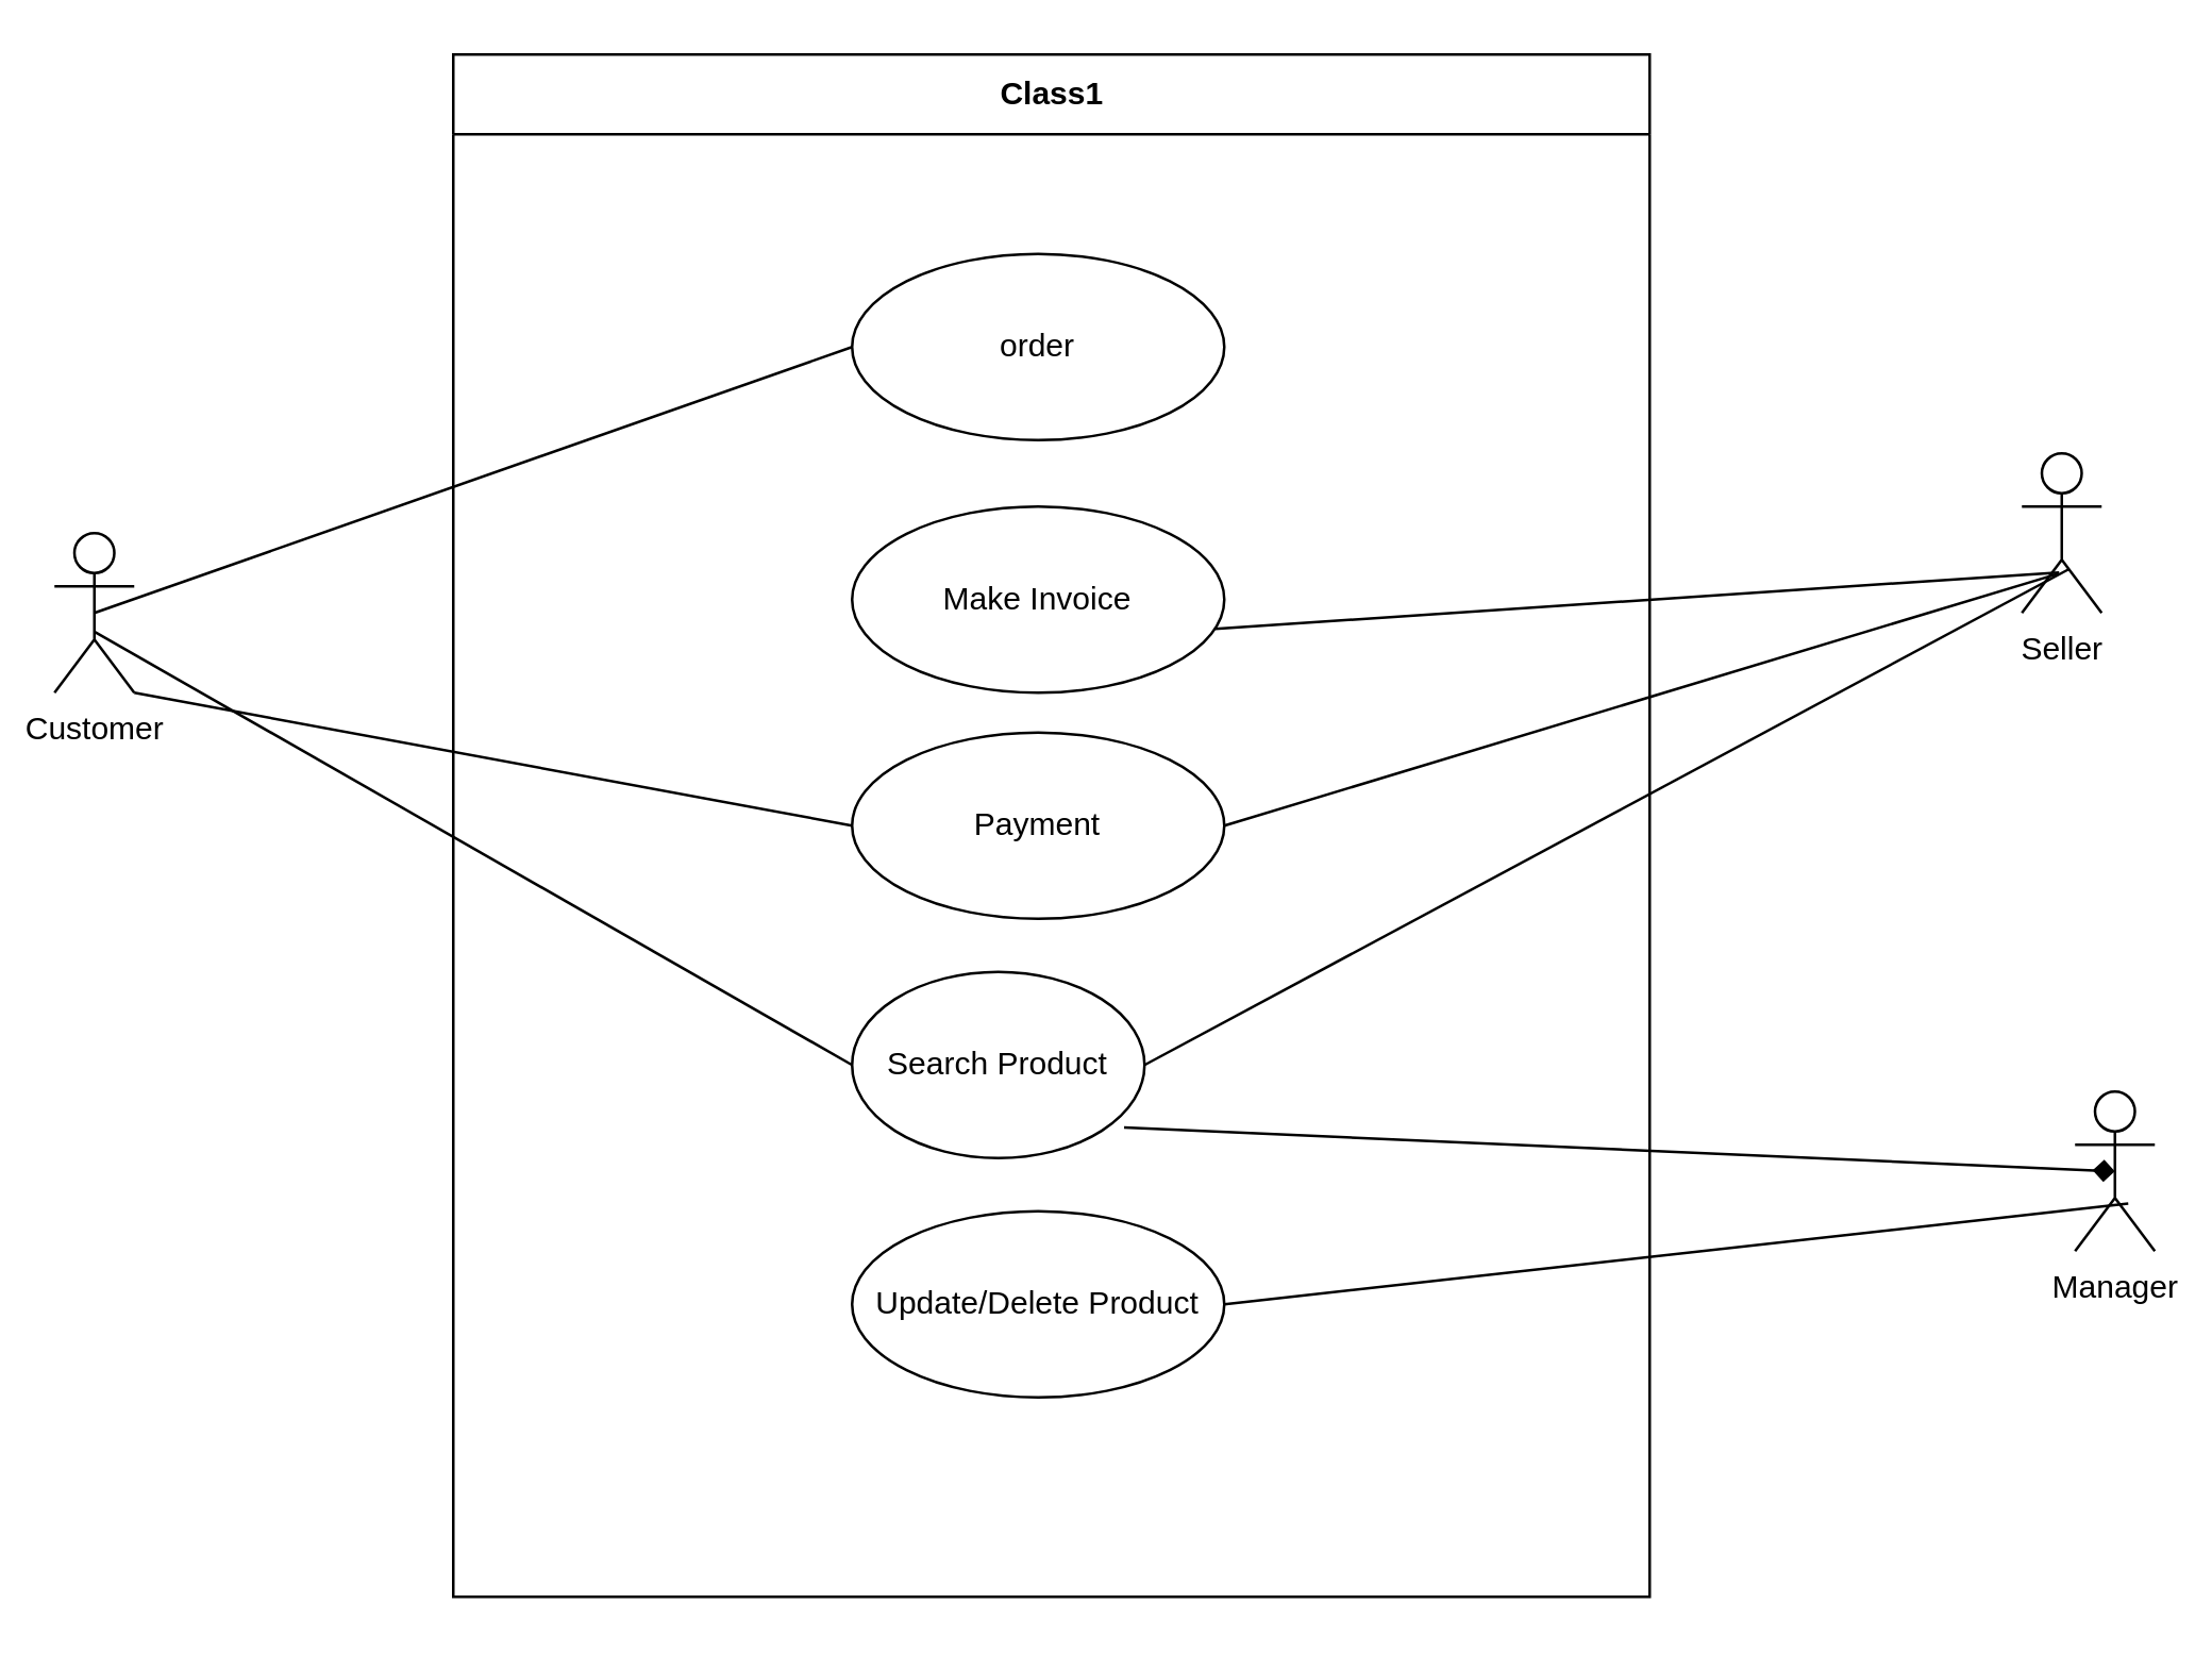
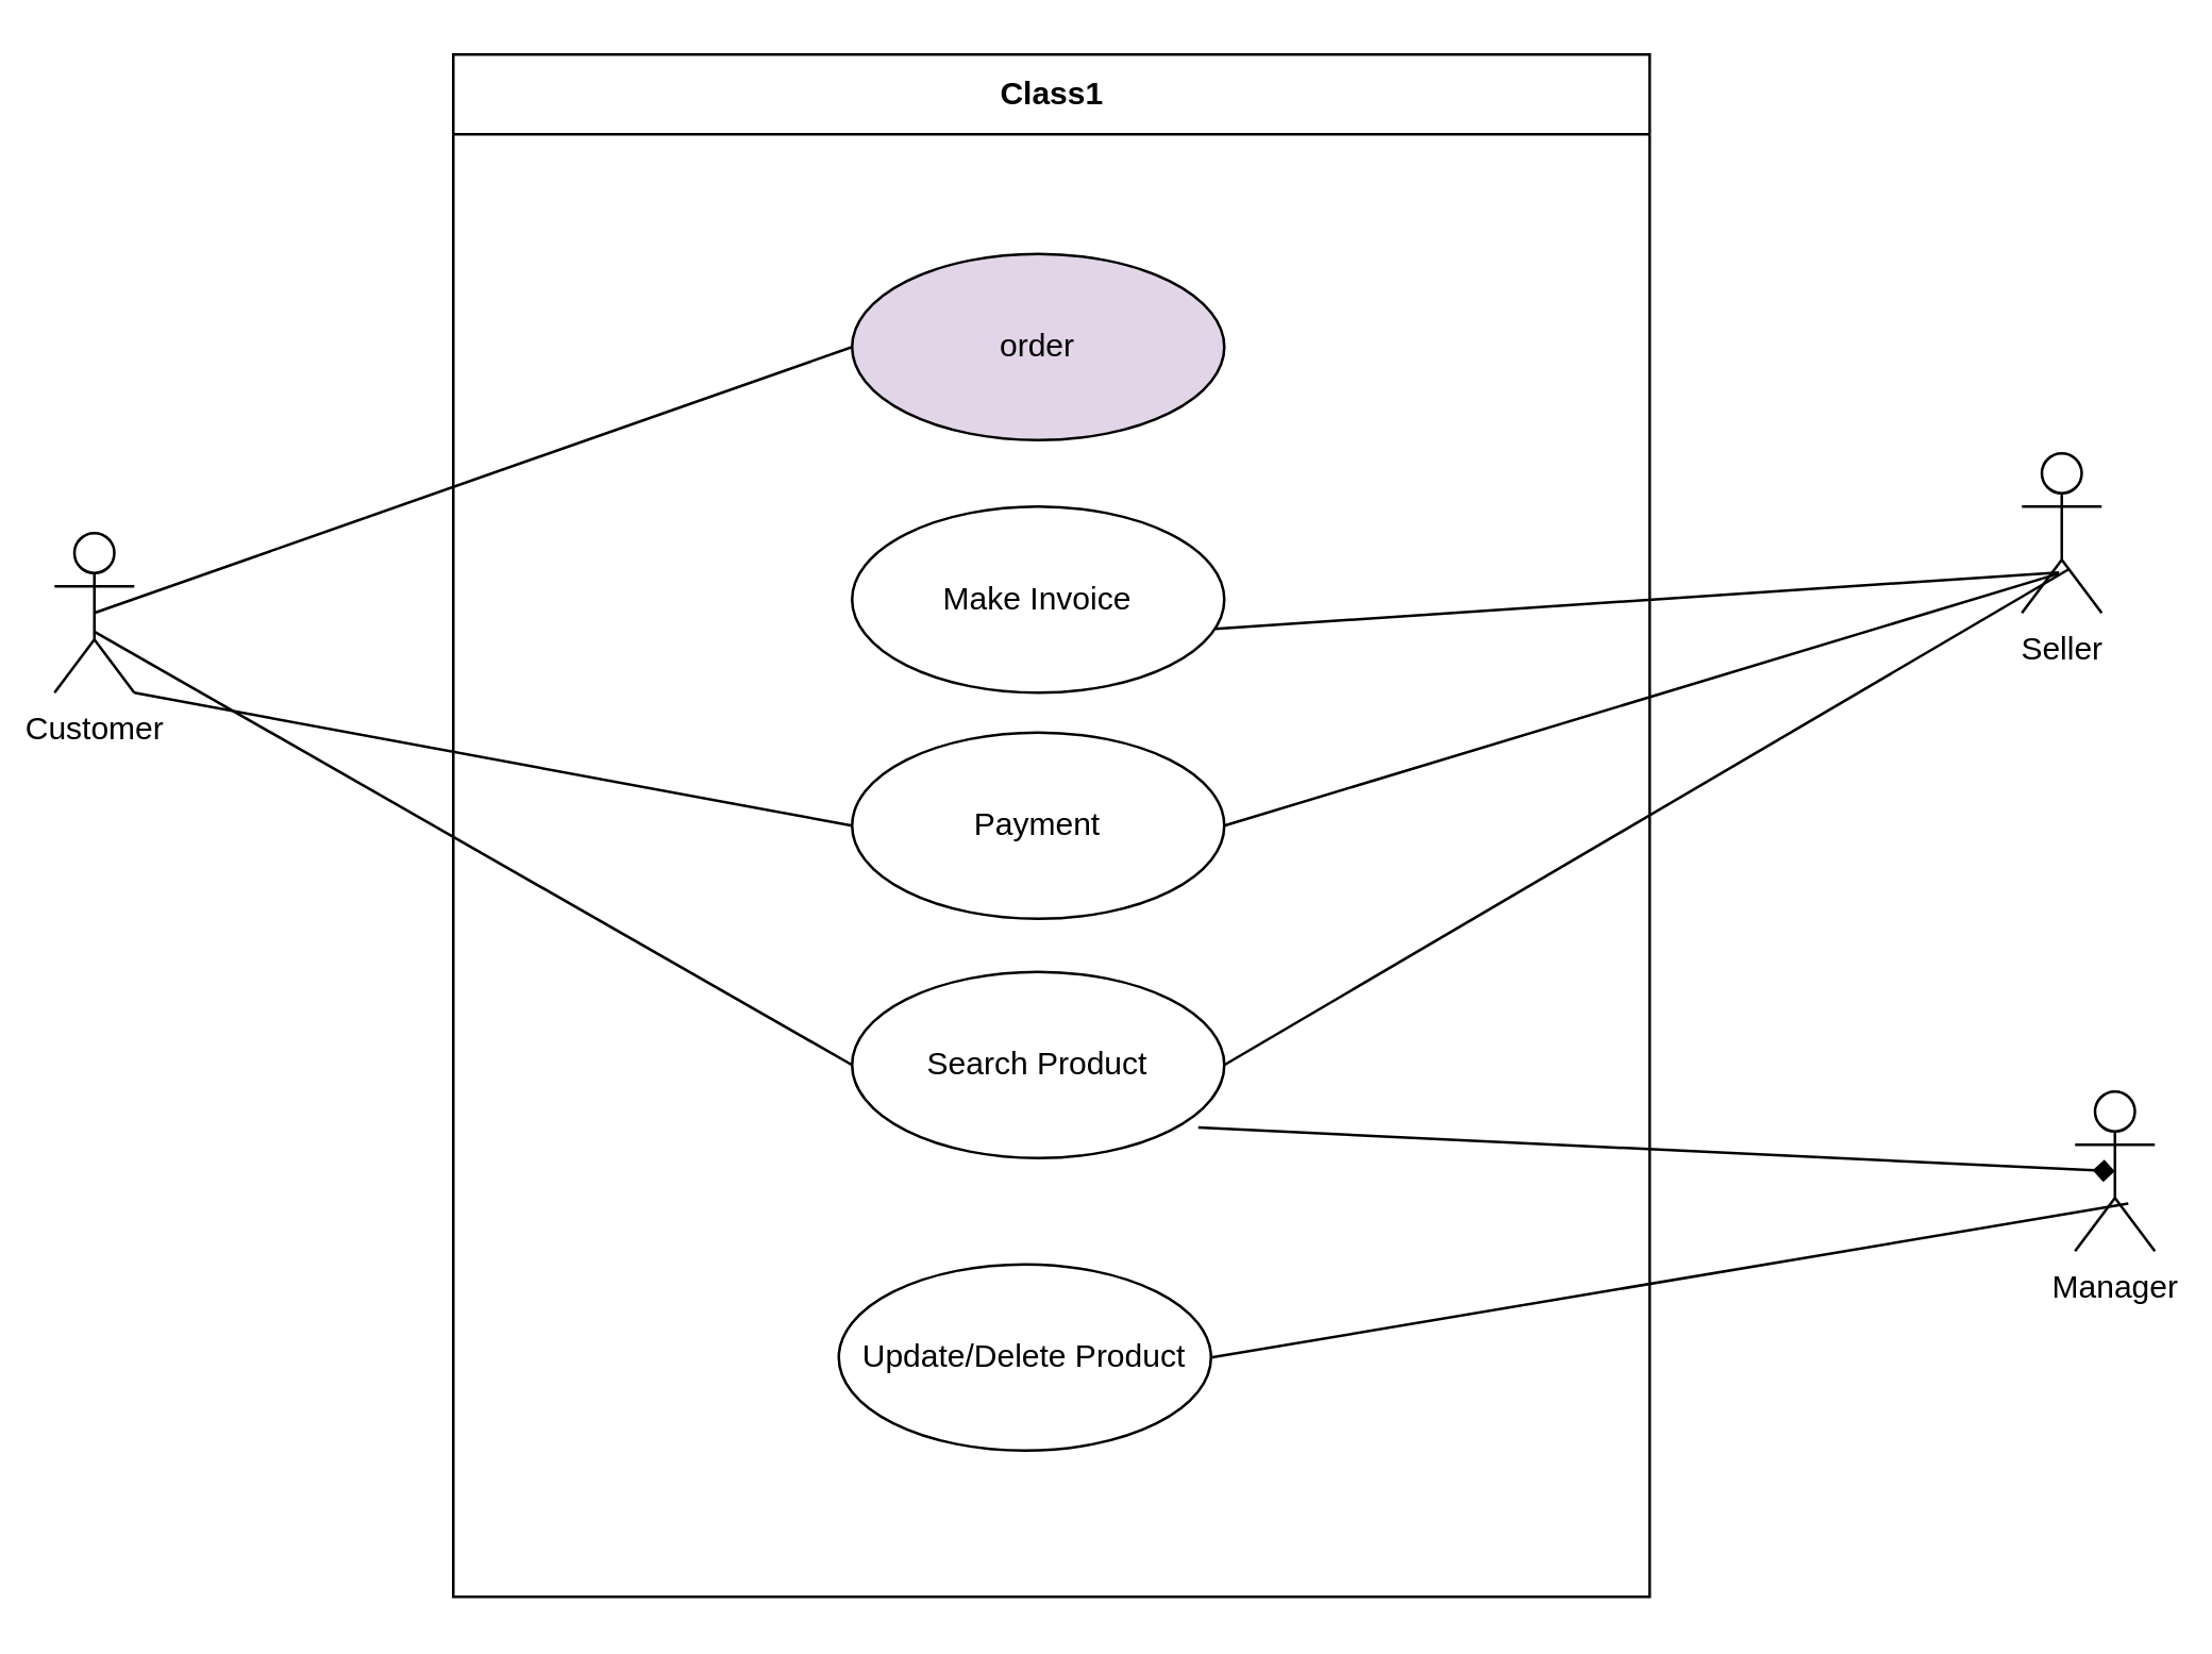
- <mxCell id="18" value="&lt;div&gt;order&lt;/div&gt;" style="ellipse;whiteSpace=wrap;html=1;" vertex="1" parent="13"><mxGeometry x="150" y="75" width="140" height="70" as="geometry" /></mxCell>
+ <mxCell id="18" value="&lt;div&gt;order&lt;/div&gt;" style="ellipse;whiteSpace=wrap;html=1;fillColor=#e1d5e7;" vertex="1" parent="13"><mxGeometry x="150" y="75" width="140" height="70" as="geometry" /></mxCell>
- <mxCell id="15" value="&lt;div&gt;Search Product&lt;/div&gt;" style="ellipse;whiteSpace=wrap;html=1;" vertex="1" parent="13"><mxGeometry x="150" y="345" width="110" height="70" as="geometry" /></mxCell>
+ <mxCell id="15" value="&lt;div&gt;Search Product&lt;/div&gt;" style="ellipse;whiteSpace=wrap;html=1;" vertex="1" parent="13"><mxGeometry x="150" y="345" width="140" height="70" as="geometry" /></mxCell>
- <mxCell id="14" value="&lt;div&gt;Update/Delete Product&lt;/div&gt;" style="ellipse;whiteSpace=wrap;html=1;" vertex="1" parent="13"><mxGeometry x="150" y="435" width="140" height="70" as="geometry" /></mxCell>
+ <mxCell id="14" value="&lt;div&gt;Update/Delete Product&lt;/div&gt;" style="ellipse;whiteSpace=wrap;html=1;" vertex="1" parent="13"><mxGeometry x="145" y="455" width="140" height="70" as="geometry" /></mxCell>
